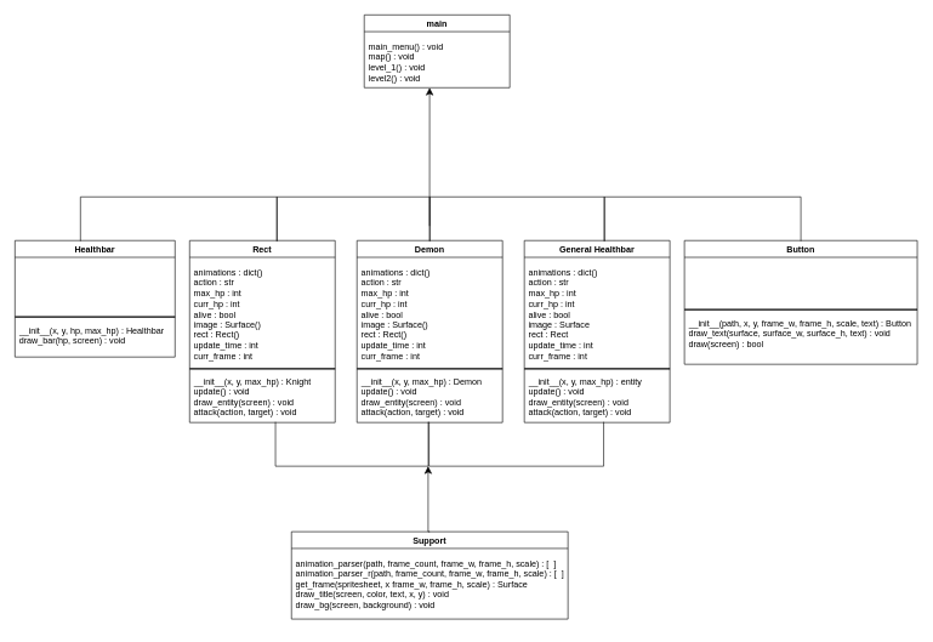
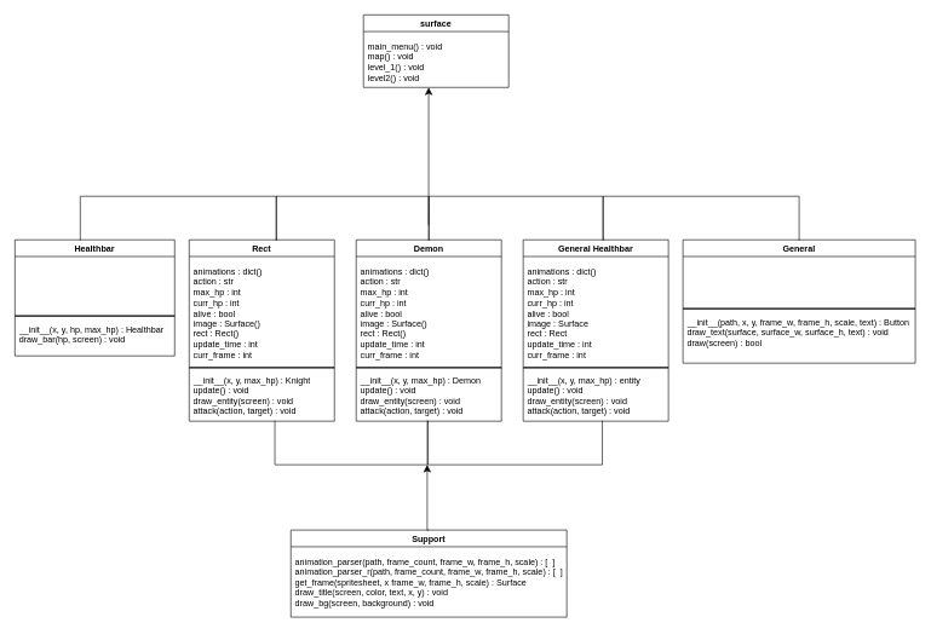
- <mxCell id="2" value="main" style="swimlane;" parent="1" vertex="1"><mxGeometry x="500" y="20" width="200" height="100" as="geometry" /></mxCell>
+ <mxCell id="2" value="surface" style="swimlane;" parent="1" vertex="1"><mxGeometry x="500" y="20" width="200" height="100" as="geometry" /></mxCell>
- <mxCell id="18" value="Button" style="swimlane;" parent="1" vertex="1"><mxGeometry x="940" y="330" width="320" height="170" as="geometry" /></mxCell>
+ <mxCell id="18" value="General" style="swimlane;" parent="1" vertex="1"><mxGeometry x="940" y="330" width="320" height="170" as="geometry" /></mxCell>
